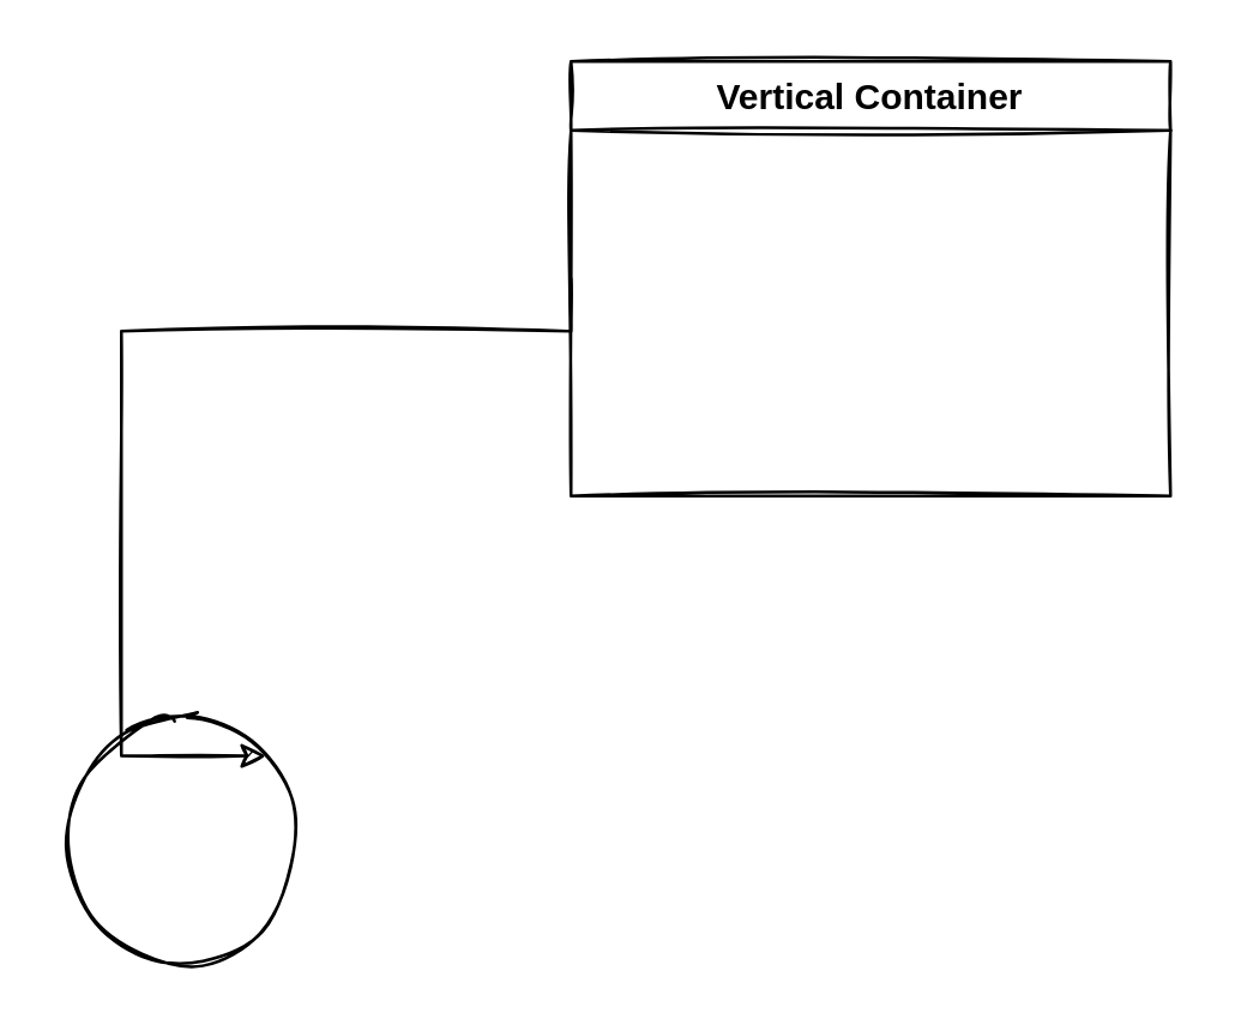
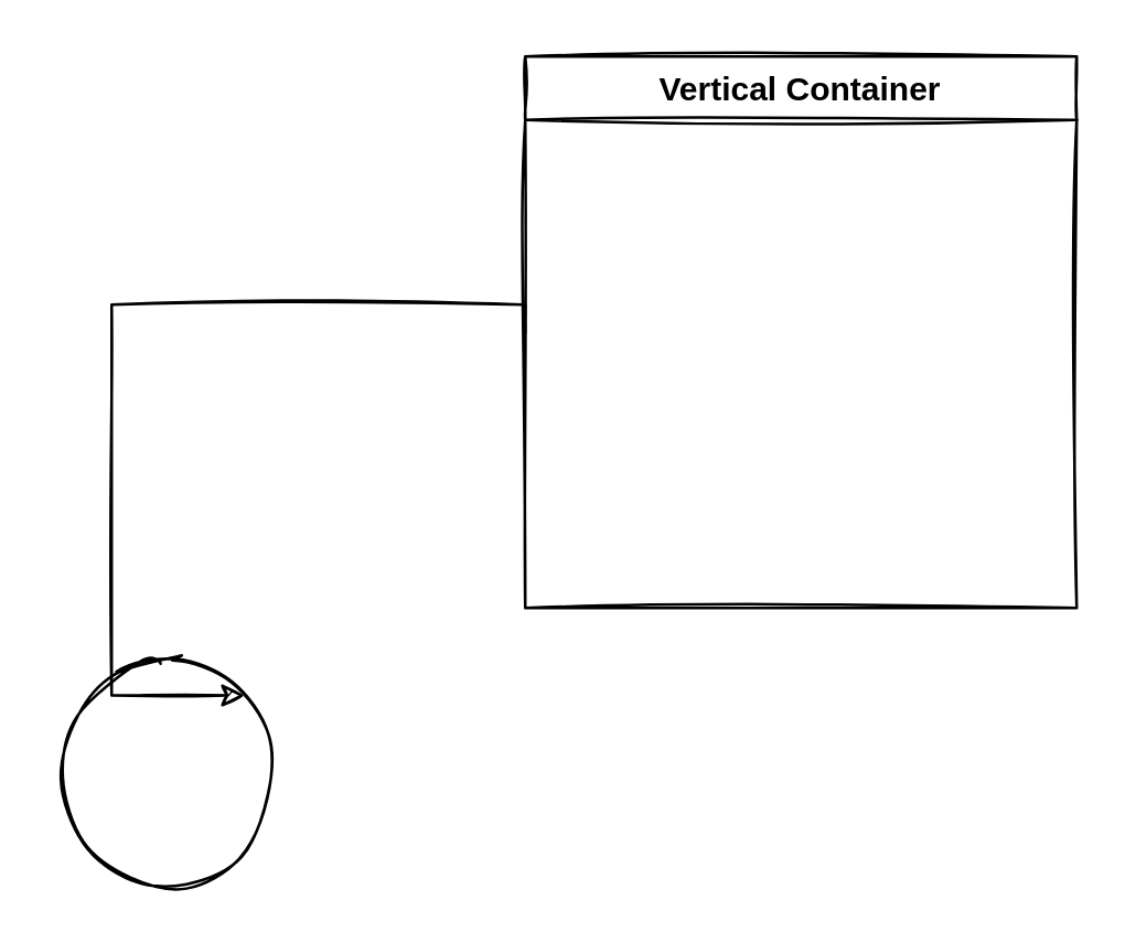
- <mxCell id="4" value="Vertical Container" style="swimlane;sketch=1;" vertex="1" parent="1"><mxGeometry x="190" y="20" width="200" height="145" as="geometry" /></mxCell>
+ <mxCell id="4" value="Vertical Container" style="swimlane;sketch=1;" vertex="1" parent="1"><mxGeometry x="190" y="20" width="200" height="200" as="geometry" /></mxCell>
